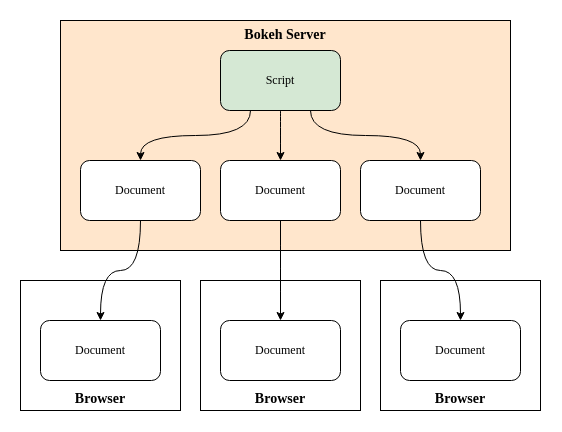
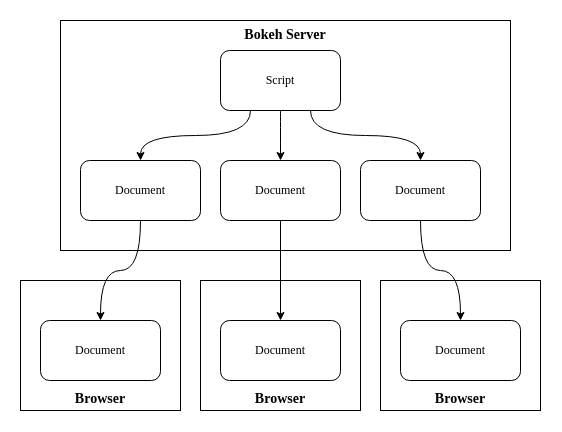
- <mxCell id="12" value="Script" style="rounded=1;whiteSpace=wrap;html=1;fontFamily=Verdana;fillColor=#d5e8d4;" parent="1" vertex="1"><mxGeometry x="220" y="50" width="120" height="60" as="geometry" /></mxCell>
+ <mxCell id="12" value="Script" style="rounded=1;whiteSpace=wrap;html=1;fontFamily=Verdana;" parent="1" vertex="1"><mxGeometry x="220" y="50" width="120" height="60" as="geometry" /></mxCell>
- <mxCell id="8" value="Bokeh Server" style="rounded=0;whiteSpace=wrap;html=1;verticalAlign=top;fontStyle=1;fontSize=14;fontFamily=Verdana;fillColor=#ffe6cc;" parent="1" vertex="1"><mxGeometry x="60" y="20" width="450" height="230" as="geometry" /></mxCell>
+ <mxCell id="8" value="Bokeh Server" style="rounded=0;whiteSpace=wrap;html=1;verticalAlign=top;fontStyle=1;fontSize=14;fontFamily=Verdana;" parent="1" vertex="1"><mxGeometry x="60" y="20" width="450" height="230" as="geometry" /></mxCell>
